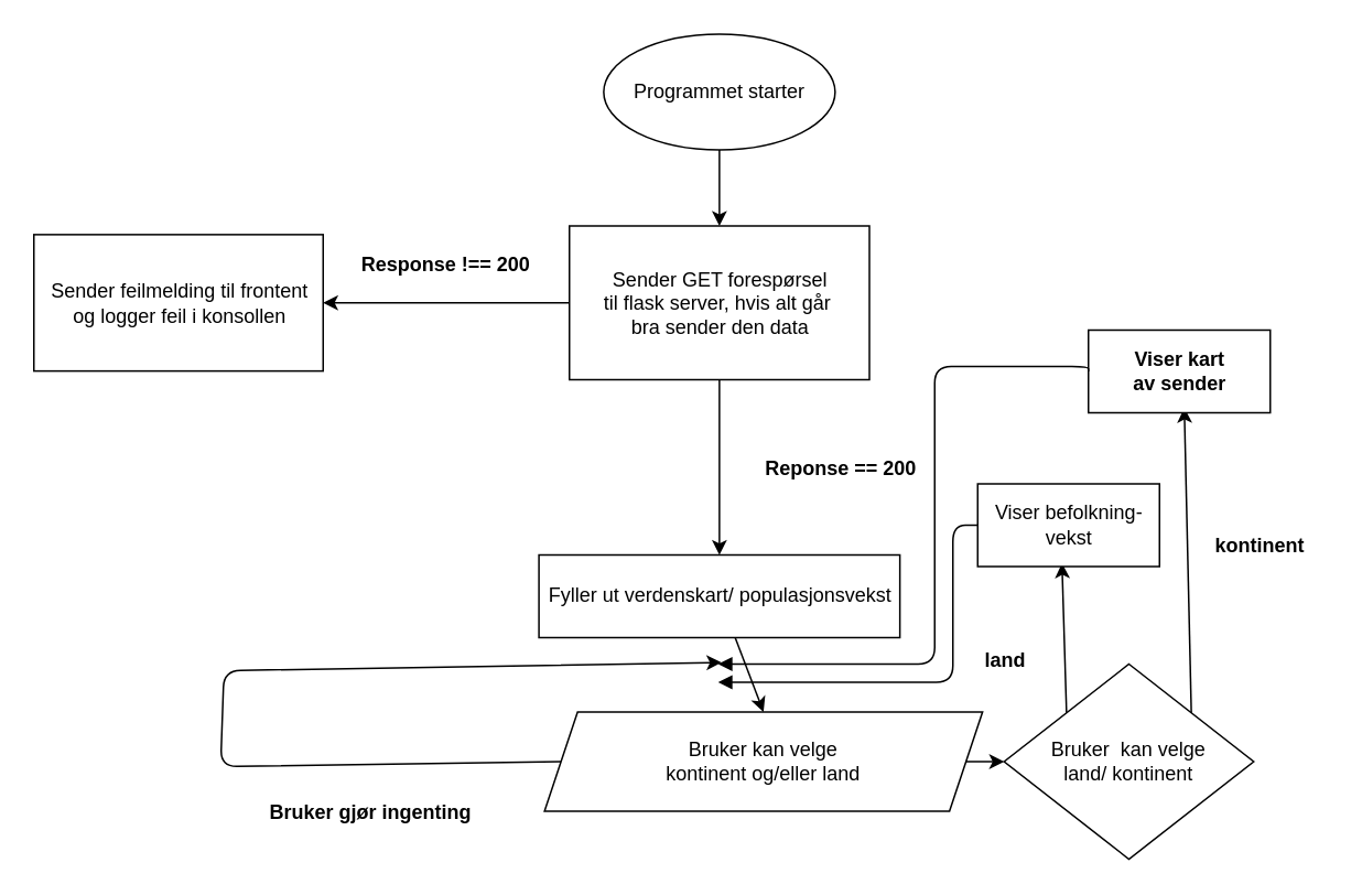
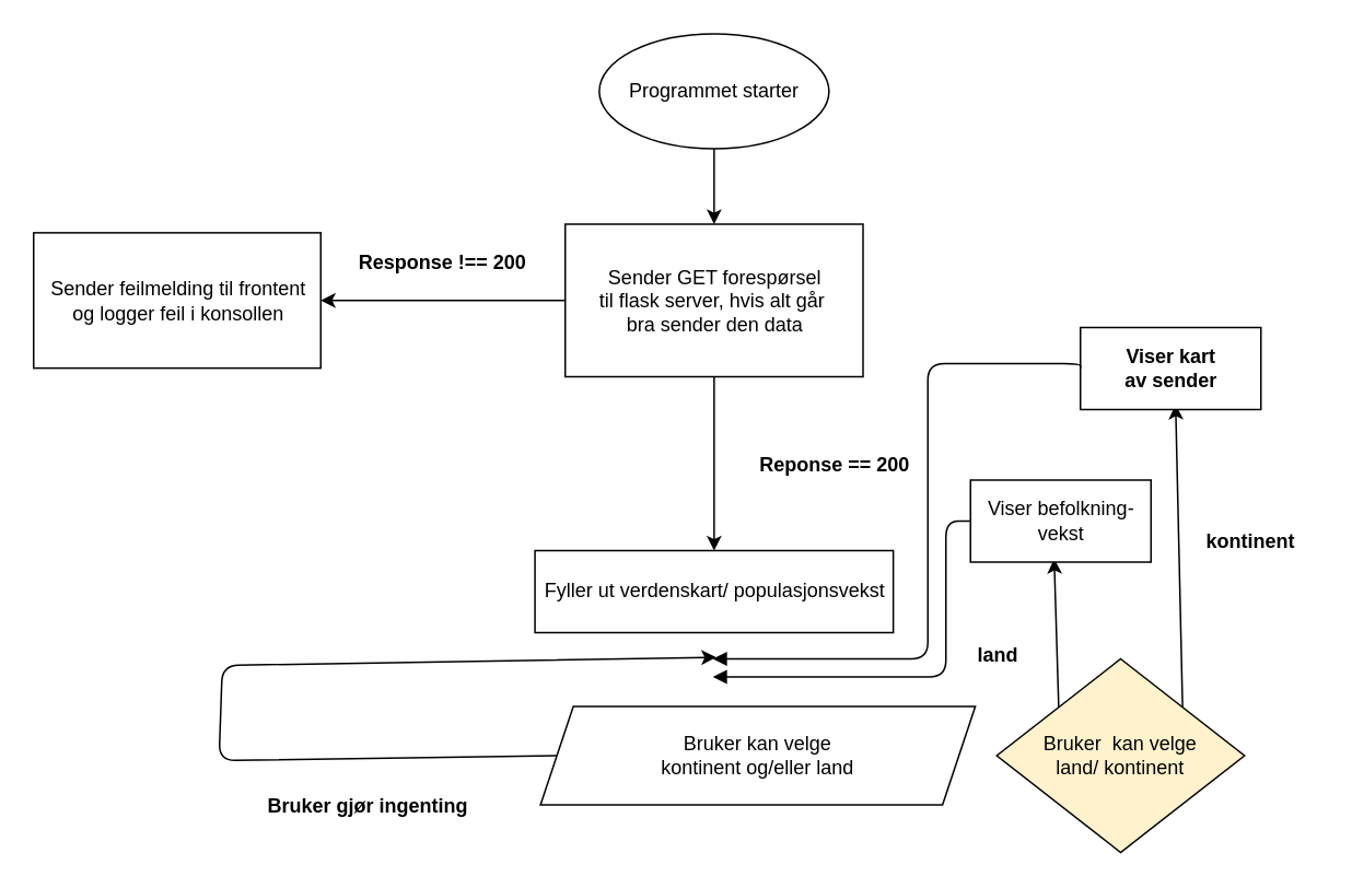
- <mxCell id="7" style="edgeStyle=none;html=1;entryX=0.5;entryY=0;entryDx=0;entryDy=0;" parent="1" source="8" target="14" edge="1"><mxGeometry relative="1" as="geometry" /></mxCell>
- <mxCell id="13" value="" style="edgeStyle=none;html=1;" parent="1" source="14" target="18" edge="1"><mxGeometry relative="1" as="geometry" /></mxCell>
- <mxCell id="18" value="Bruker&amp;nbsp; kan velge&lt;br&gt;land/ kontinent" style="rhombus;whiteSpace=wrap;html=1;" parent="1" vertex="1"><mxGeometry x="607" y="401" width="151" height="118" as="geometry" /></mxCell>
+ <mxCell id="18" value="Bruker&amp;nbsp; kan velge&lt;br&gt;land/ kontinent" style="rhombus;whiteSpace=wrap;html=1;fillColor=#fff2cc;" parent="1" vertex="1"><mxGeometry x="607" y="401" width="151" height="118" as="geometry" /></mxCell>
